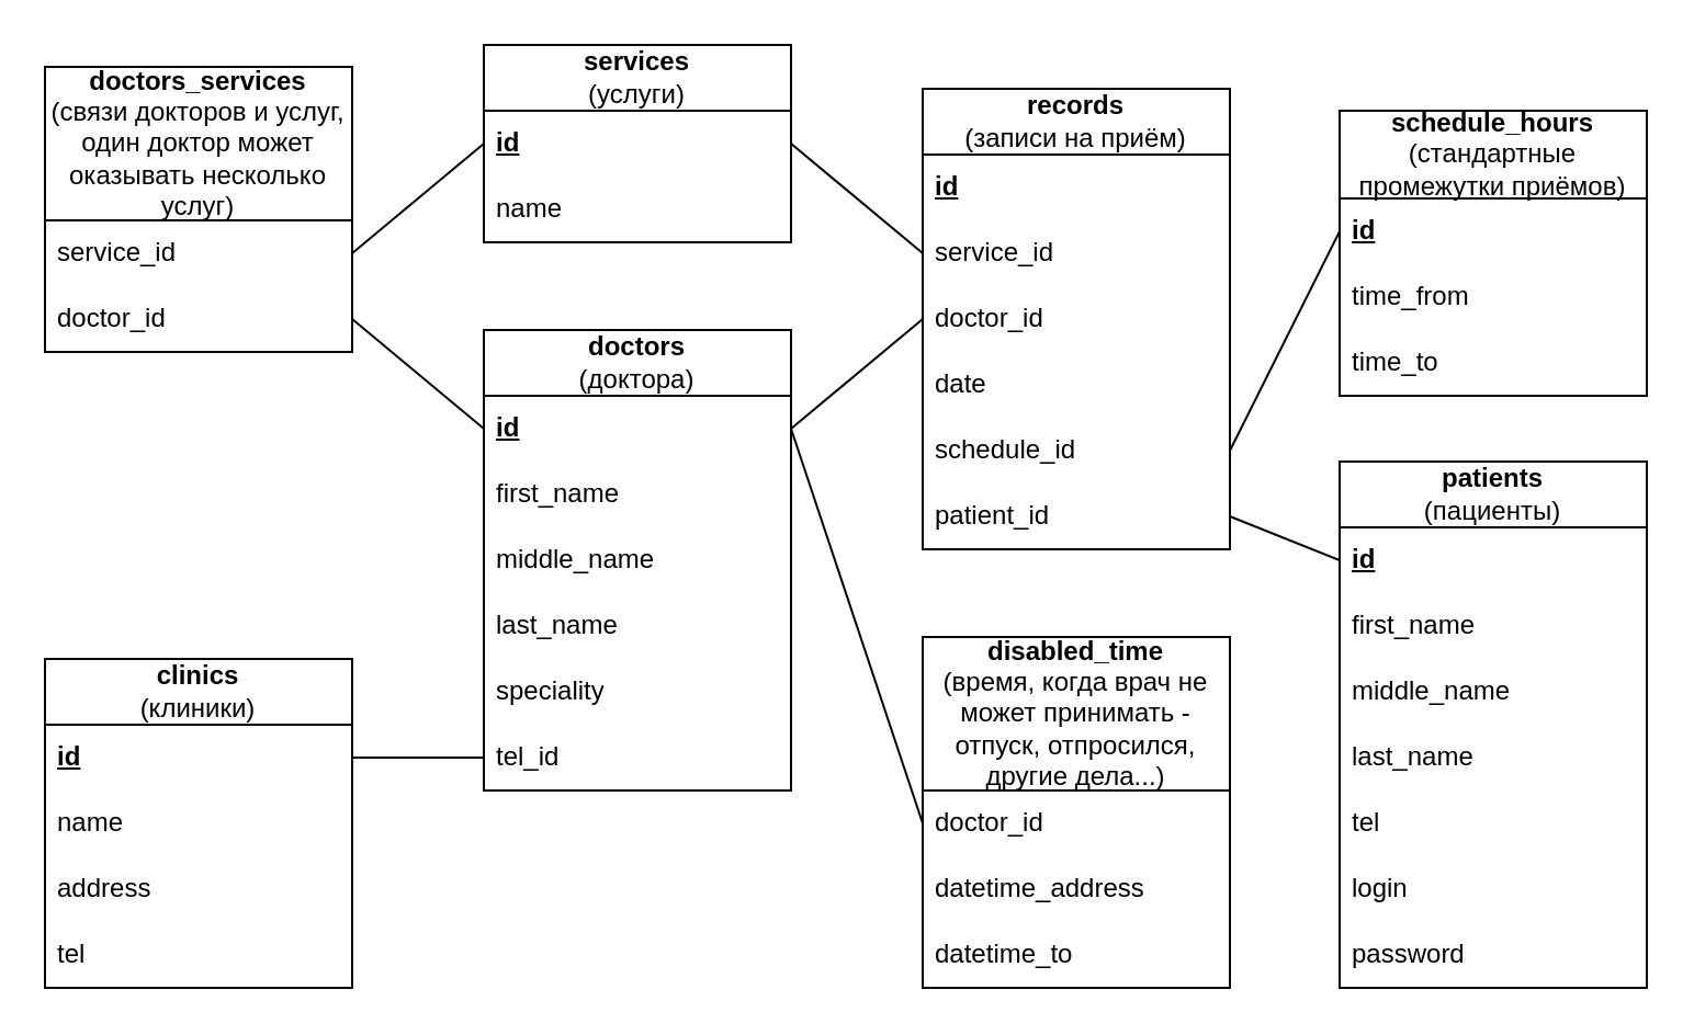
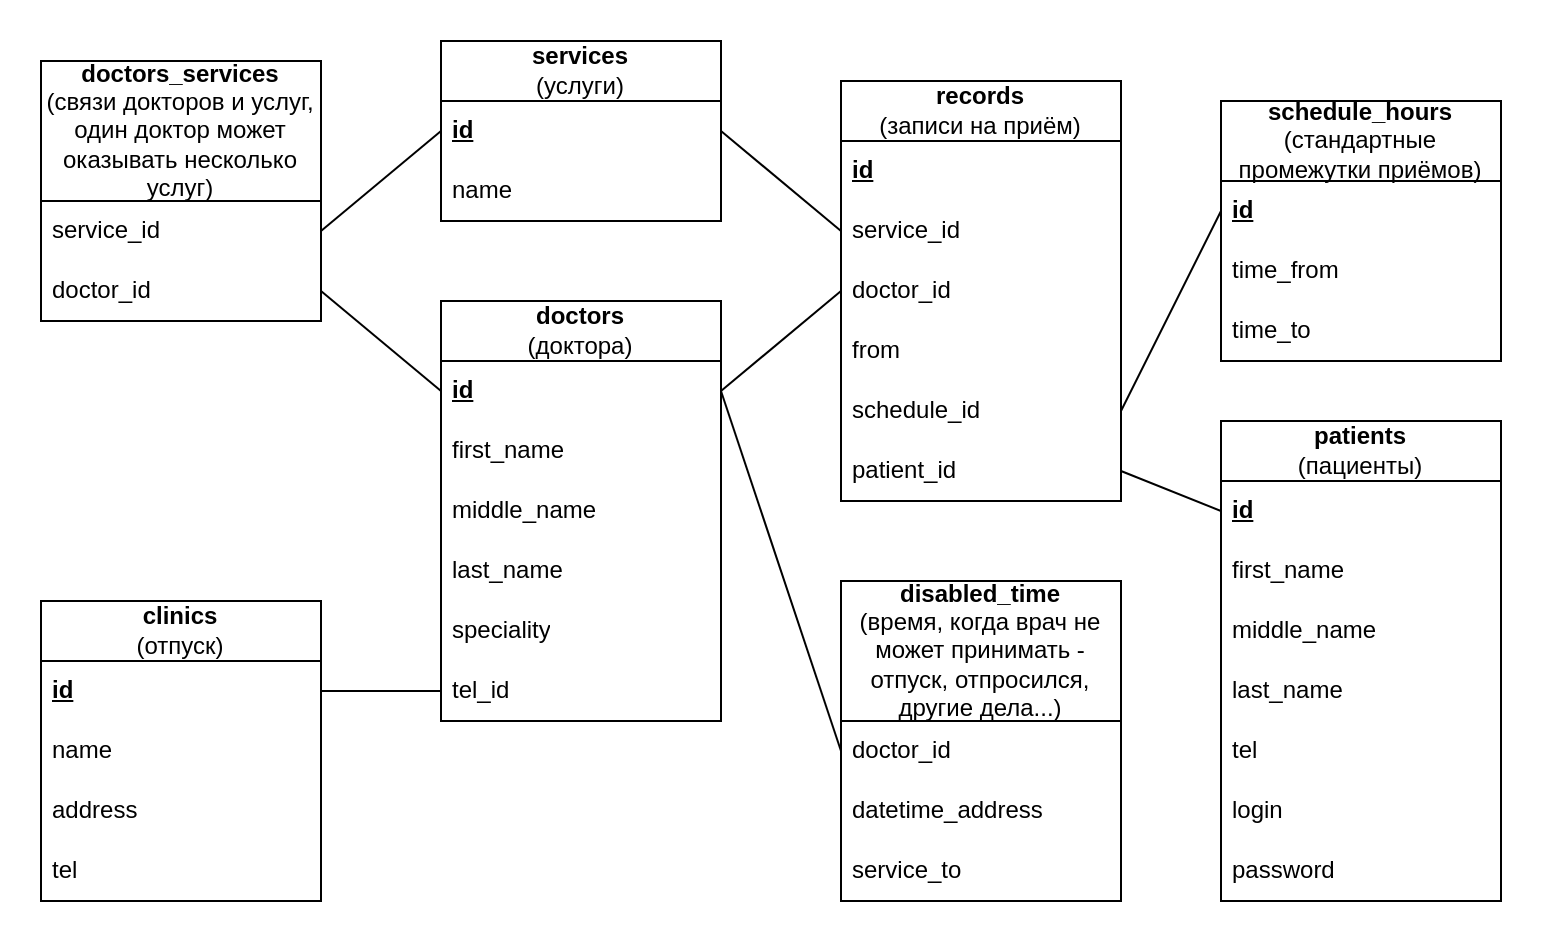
- <mxCell id="20" value="date" style="text;strokeColor=none;fillColor=none;align=left;verticalAlign=middle;spacingLeft=4;spacingRight=4;overflow=hidden;points=[[0,0.5],[1,0.5]];portConstraint=eastwest;rotatable=0;whiteSpace=wrap;html=1;" vertex="1" parent="16"><mxGeometry y="120" width="140" height="30" as="geometry" /></mxCell>
+ <mxCell id="20" value="from" style="text;strokeColor=none;fillColor=none;align=left;verticalAlign=middle;spacingLeft=4;spacingRight=4;overflow=hidden;points=[[0,0.5],[1,0.5]];portConstraint=eastwest;rotatable=0;whiteSpace=wrap;html=1;" vertex="1" parent="16"><mxGeometry y="120" width="140" height="30" as="geometry" /></mxCell>
- <mxCell id="2" value="&lt;b&gt;clinics&lt;/b&gt;&lt;br&gt;(клиники)" style="swimlane;fontStyle=0;childLayout=stackLayout;horizontal=1;startSize=30;horizontalStack=0;resizeParent=1;resizeParentMax=0;resizeLast=0;collapsible=1;marginBottom=0;whiteSpace=wrap;html=1;" vertex="1" parent="1"><mxGeometry x="20" y="300" width="140" height="150" as="geometry"><mxRectangle x="60" y="270" width="70" height="30" as="alternateBounds" /></mxGeometry></mxCell>
+ <mxCell id="2" value="&lt;b&gt;clinics&lt;/b&gt;&lt;br&gt;(отпуск)" style="swimlane;fontStyle=0;childLayout=stackLayout;horizontal=1;startSize=30;horizontalStack=0;resizeParent=1;resizeParentMax=0;resizeLast=0;collapsible=1;marginBottom=0;whiteSpace=wrap;html=1;" vertex="1" parent="1"><mxGeometry x="20" y="300" width="140" height="150" as="geometry"><mxRectangle x="60" y="270" width="70" height="30" as="alternateBounds" /></mxGeometry></mxCell>
- <mxCell id="50" value="datetime_to" style="text;strokeColor=none;fillColor=none;align=left;verticalAlign=middle;spacingLeft=4;spacingRight=4;overflow=hidden;points=[[0,0.5],[1,0.5]];portConstraint=eastwest;rotatable=0;whiteSpace=wrap;html=1;" vertex="1" parent="47"><mxGeometry y="130" width="140" height="30" as="geometry" /></mxCell>
+ <mxCell id="50" value="service_to" style="text;strokeColor=none;fillColor=none;align=left;verticalAlign=middle;spacingLeft=4;spacingRight=4;overflow=hidden;points=[[0,0.5],[1,0.5]];portConstraint=eastwest;rotatable=0;whiteSpace=wrap;html=1;" vertex="1" parent="47"><mxGeometry y="130" width="140" height="30" as="geometry" /></mxCell>
